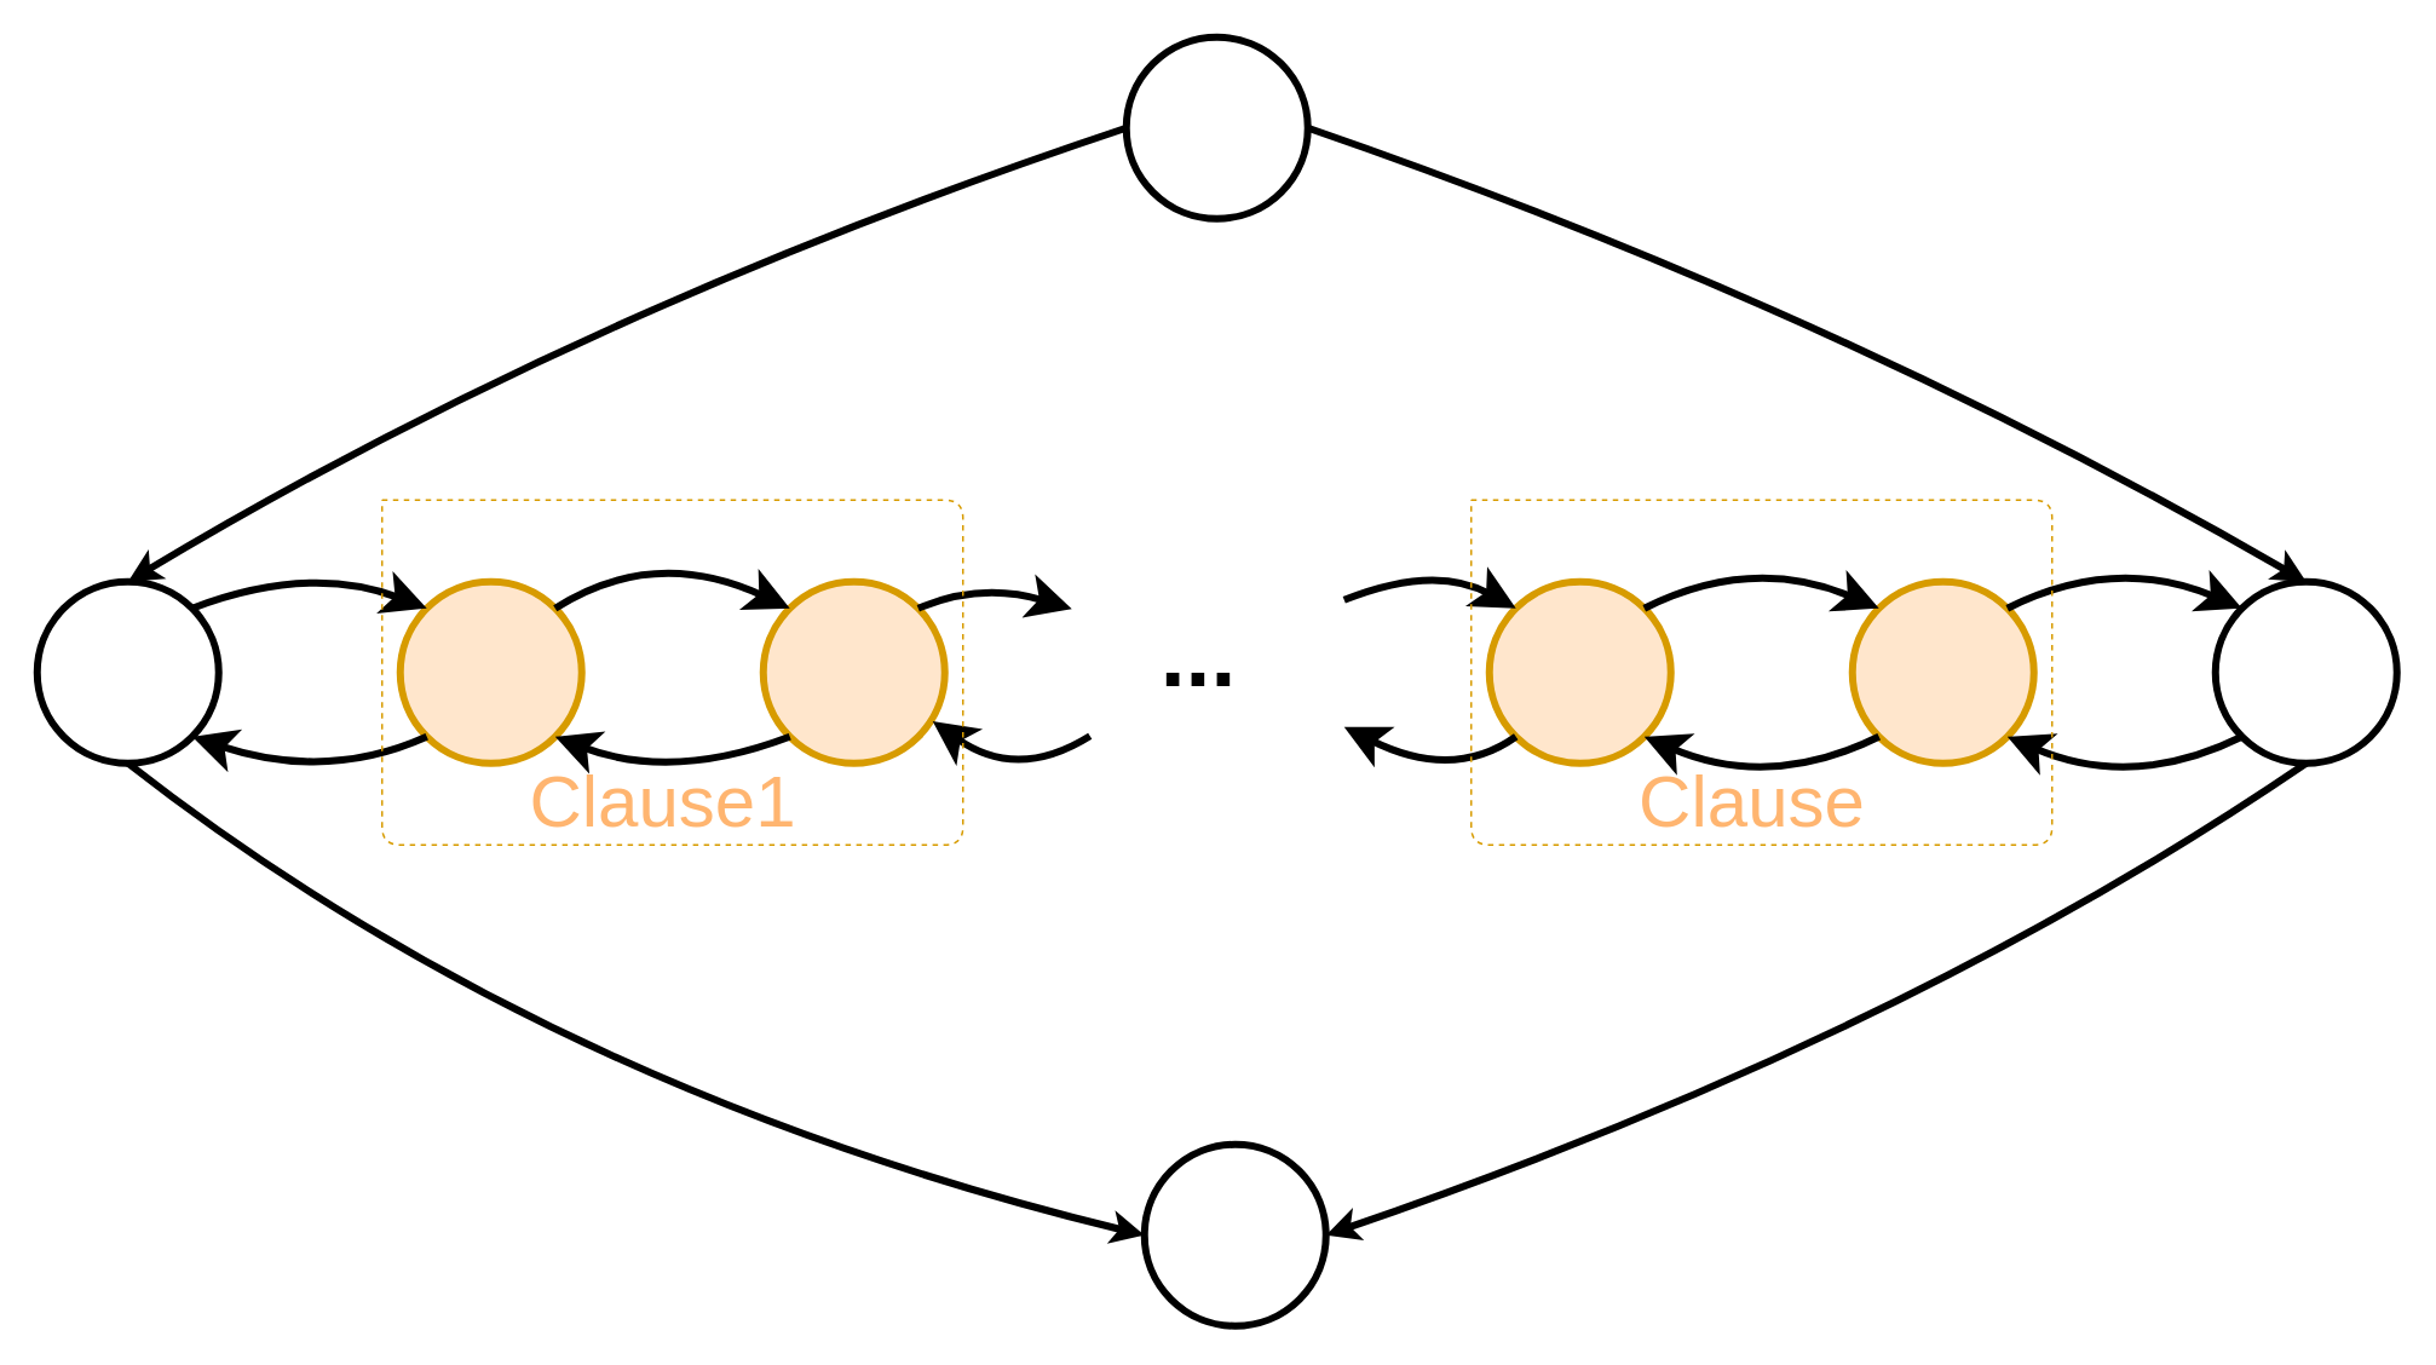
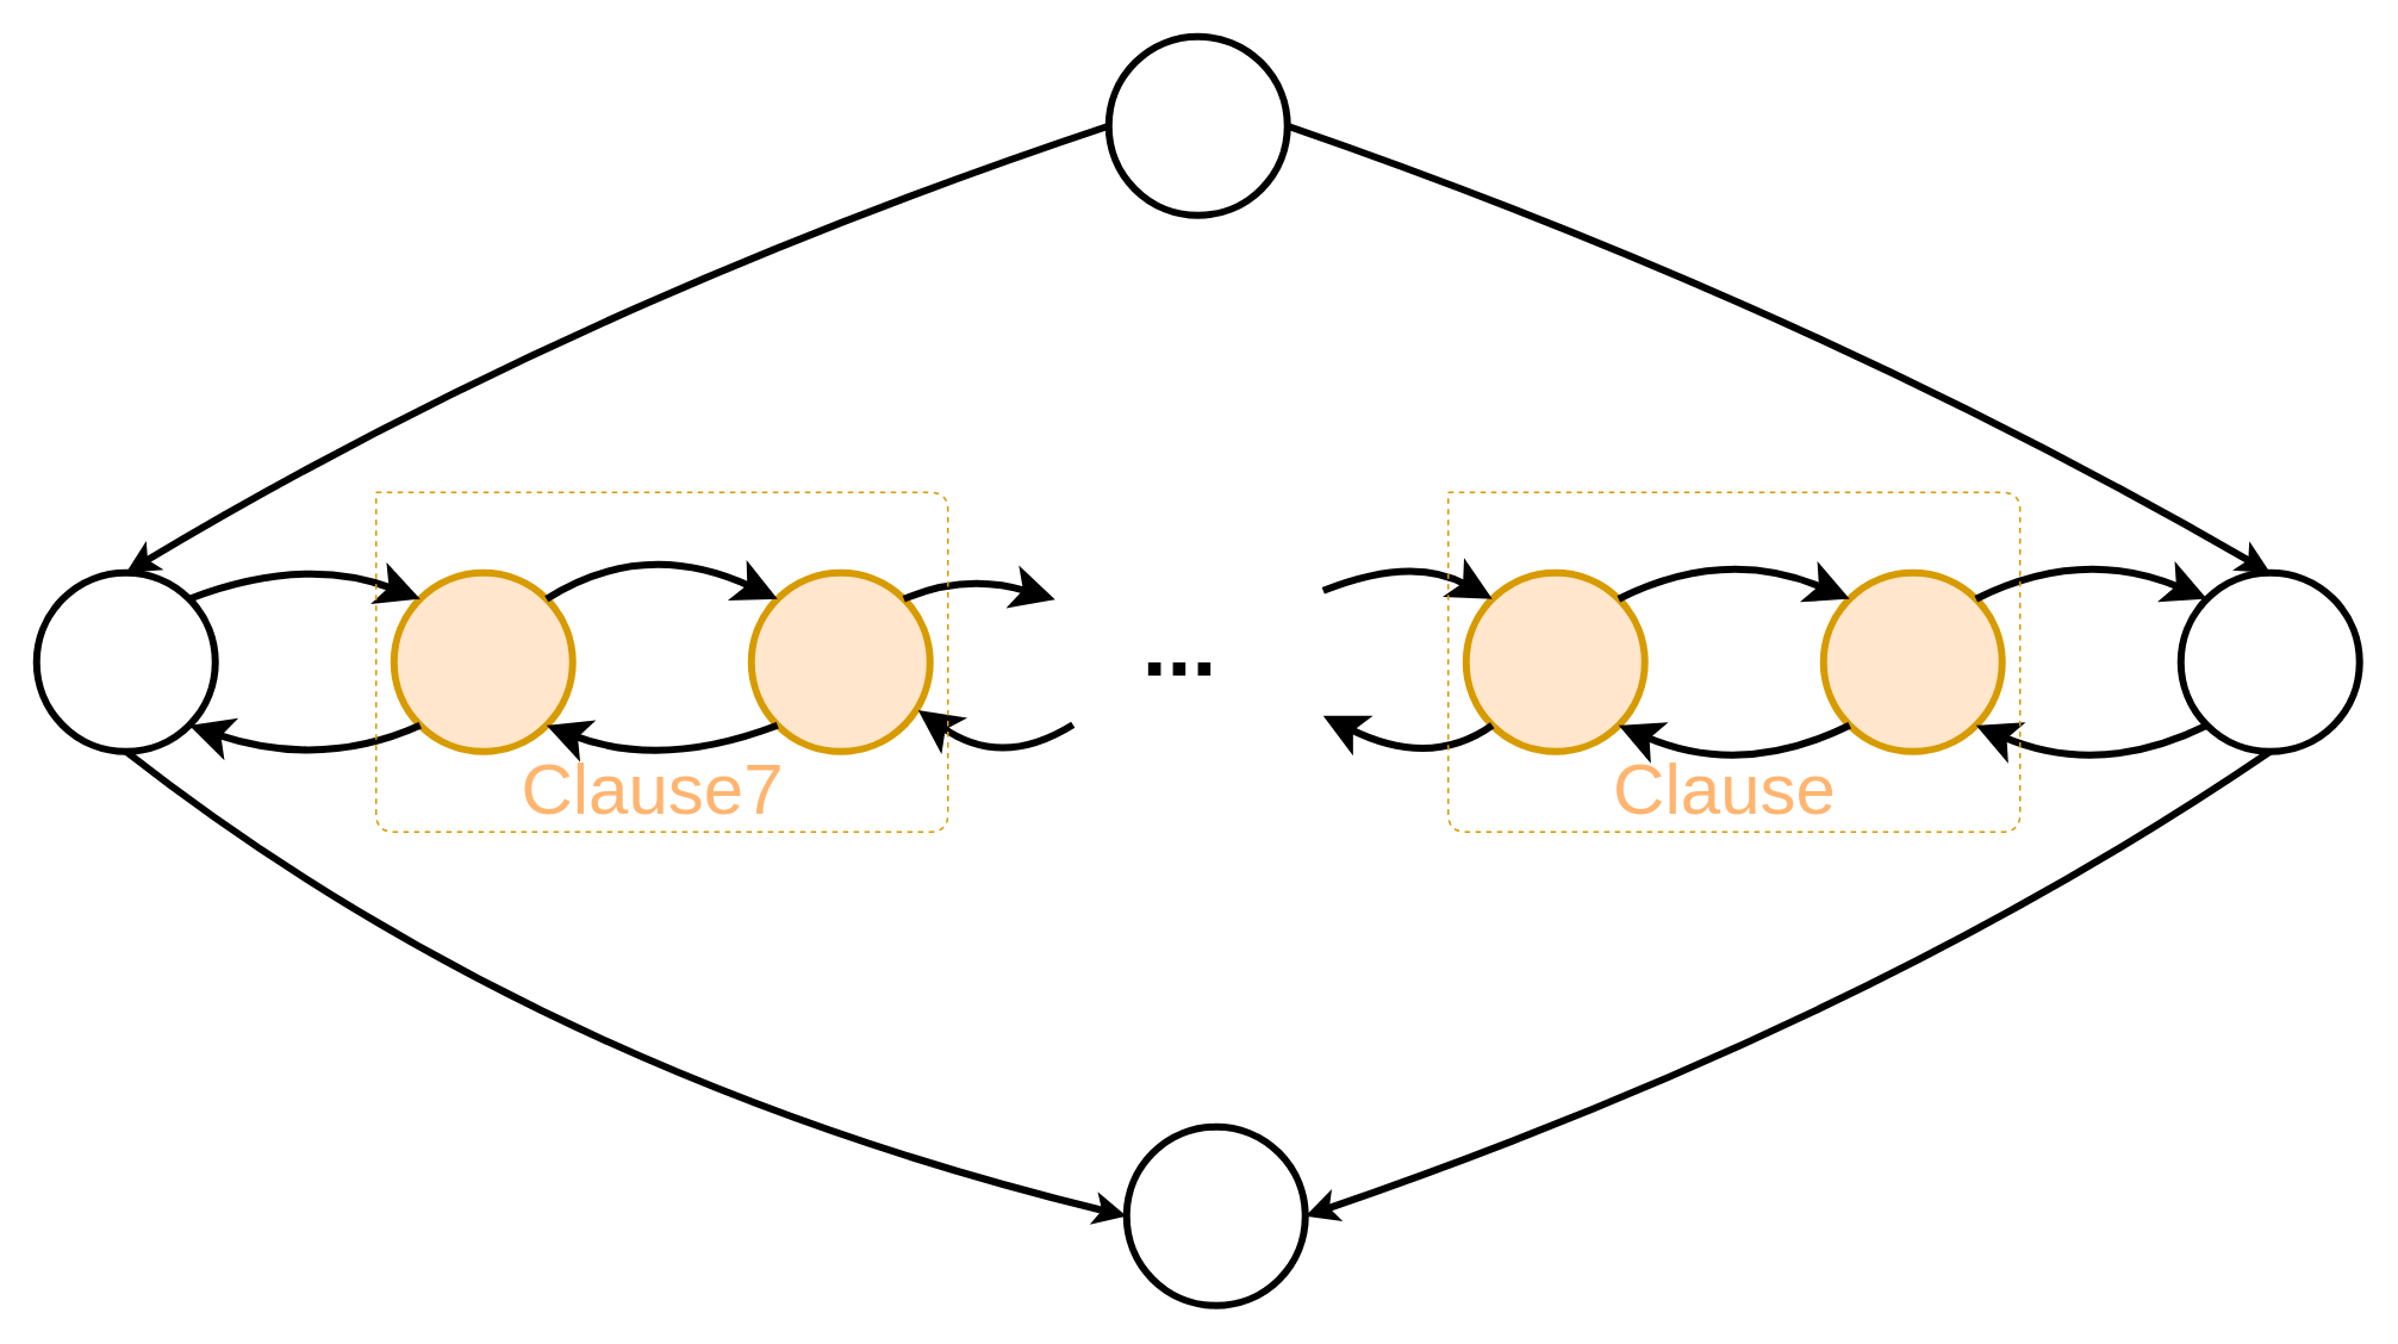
- <mxCell id="28" value="Clause1" style="text;html=1;align=center;verticalAlign=middle;whiteSpace=wrap;rounded=0;fontSize=40;fontColor=#FFB570;" vertex="1" parent="1"><mxGeometry x="290" y="410" width="150" height="60" as="geometry" /></mxCell>
+ <mxCell id="28" value="Clause7" style="text;html=1;align=center;verticalAlign=middle;whiteSpace=wrap;rounded=0;fontSize=40;fontColor=#FFB570;" vertex="1" parent="1"><mxGeometry x="290" y="410" width="150" height="60" as="geometry" /></mxCell>
